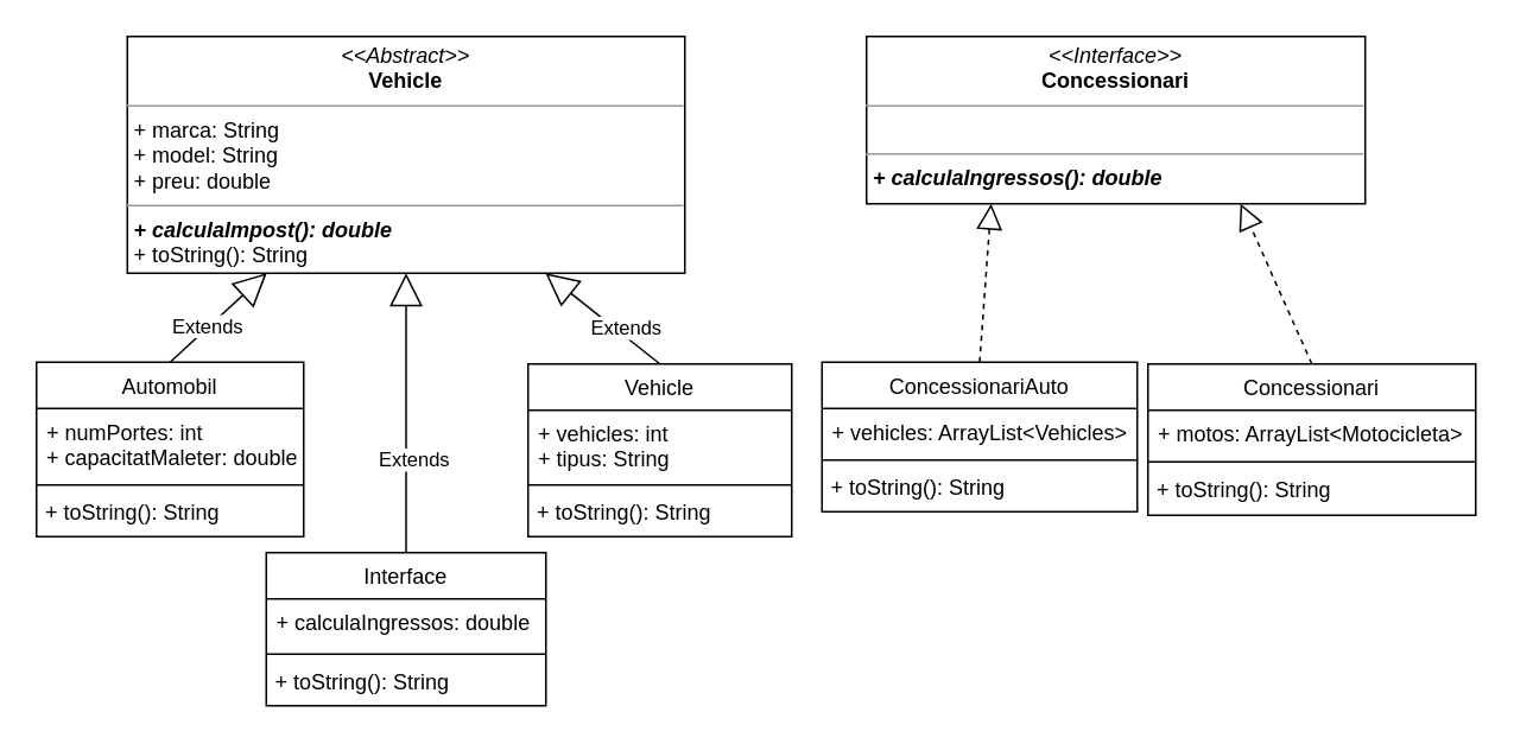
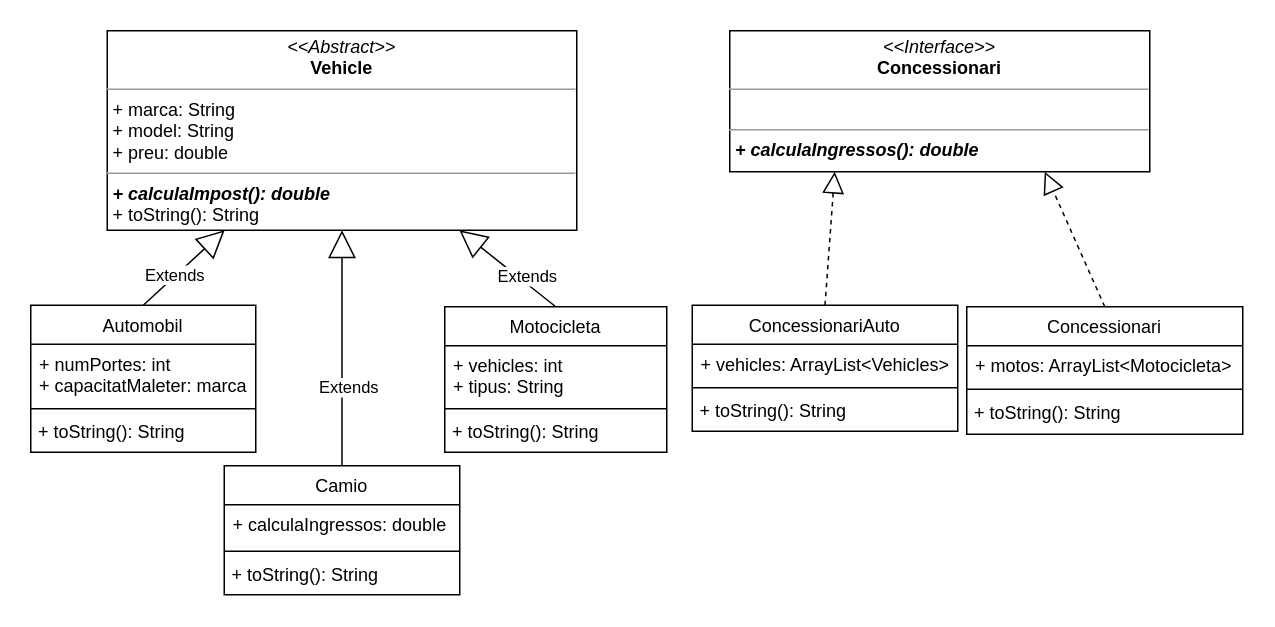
- <mxCell id="3" value="Vehicle" style="swimlane;fontStyle=0;align=center;verticalAlign=top;childLayout=stackLayout;horizontal=1;startSize=26;horizontalStack=0;resizeParent=1;resizeLast=0;collapsible=1;marginBottom=0;rounded=0;shadow=0;strokeWidth=1;" parent="1" vertex="1"><mxGeometry x="296" y="204" width="148" height="97" as="geometry"><mxRectangle x="130" y="380" width="160" height="26" as="alternateBounds" /></mxGeometry></mxCell>
+ <mxCell id="3" value="Motocicleta" style="swimlane;fontStyle=0;align=center;verticalAlign=top;childLayout=stackLayout;horizontal=1;startSize=26;horizontalStack=0;resizeParent=1;resizeLast=0;collapsible=1;marginBottom=0;rounded=0;shadow=0;strokeWidth=1;" parent="1" vertex="1"><mxGeometry x="296" y="204" width="148" height="97" as="geometry"><mxRectangle x="130" y="380" width="160" height="26" as="alternateBounds" /></mxGeometry></mxCell>
- <mxCell id="11" value="+ numPortes: int&#10;+ capacitatMaleter: double" style="text;align=left;verticalAlign=top;spacingLeft=4;spacingRight=4;overflow=hidden;rotatable=0;points=[[0,0.5],[1,0.5]];portConstraint=eastwest;" parent="10" vertex="1"><mxGeometry y="26" width="150" height="40" as="geometry" /></mxCell>
+ <mxCell id="11" value="+ numPortes: int&#10;+ capacitatMaleter: marca" style="text;align=left;verticalAlign=top;spacingLeft=4;spacingRight=4;overflow=hidden;rotatable=0;points=[[0,0.5],[1,0.5]];portConstraint=eastwest;" parent="10" vertex="1"><mxGeometry y="26" width="150" height="40" as="geometry" /></mxCell>
- <mxCell id="24" value="Interface" style="swimlane;fontStyle=0;align=center;verticalAlign=top;childLayout=stackLayout;horizontal=1;startSize=26;horizontalStack=0;resizeParent=1;resizeLast=0;collapsible=1;marginBottom=0;rounded=0;shadow=0;strokeWidth=1;" parent="1" vertex="1"><mxGeometry x="149" y="310" width="157" height="86" as="geometry"><mxRectangle x="130" y="380" width="160" height="26" as="alternateBounds" /></mxGeometry></mxCell>
+ <mxCell id="24" value="Camio" style="swimlane;fontStyle=0;align=center;verticalAlign=top;childLayout=stackLayout;horizontal=1;startSize=26;horizontalStack=0;resizeParent=1;resizeLast=0;collapsible=1;marginBottom=0;rounded=0;shadow=0;strokeWidth=1;" parent="1" vertex="1"><mxGeometry x="149" y="310" width="157" height="86" as="geometry"><mxRectangle x="130" y="380" width="160" height="26" as="alternateBounds" /></mxGeometry></mxCell>
